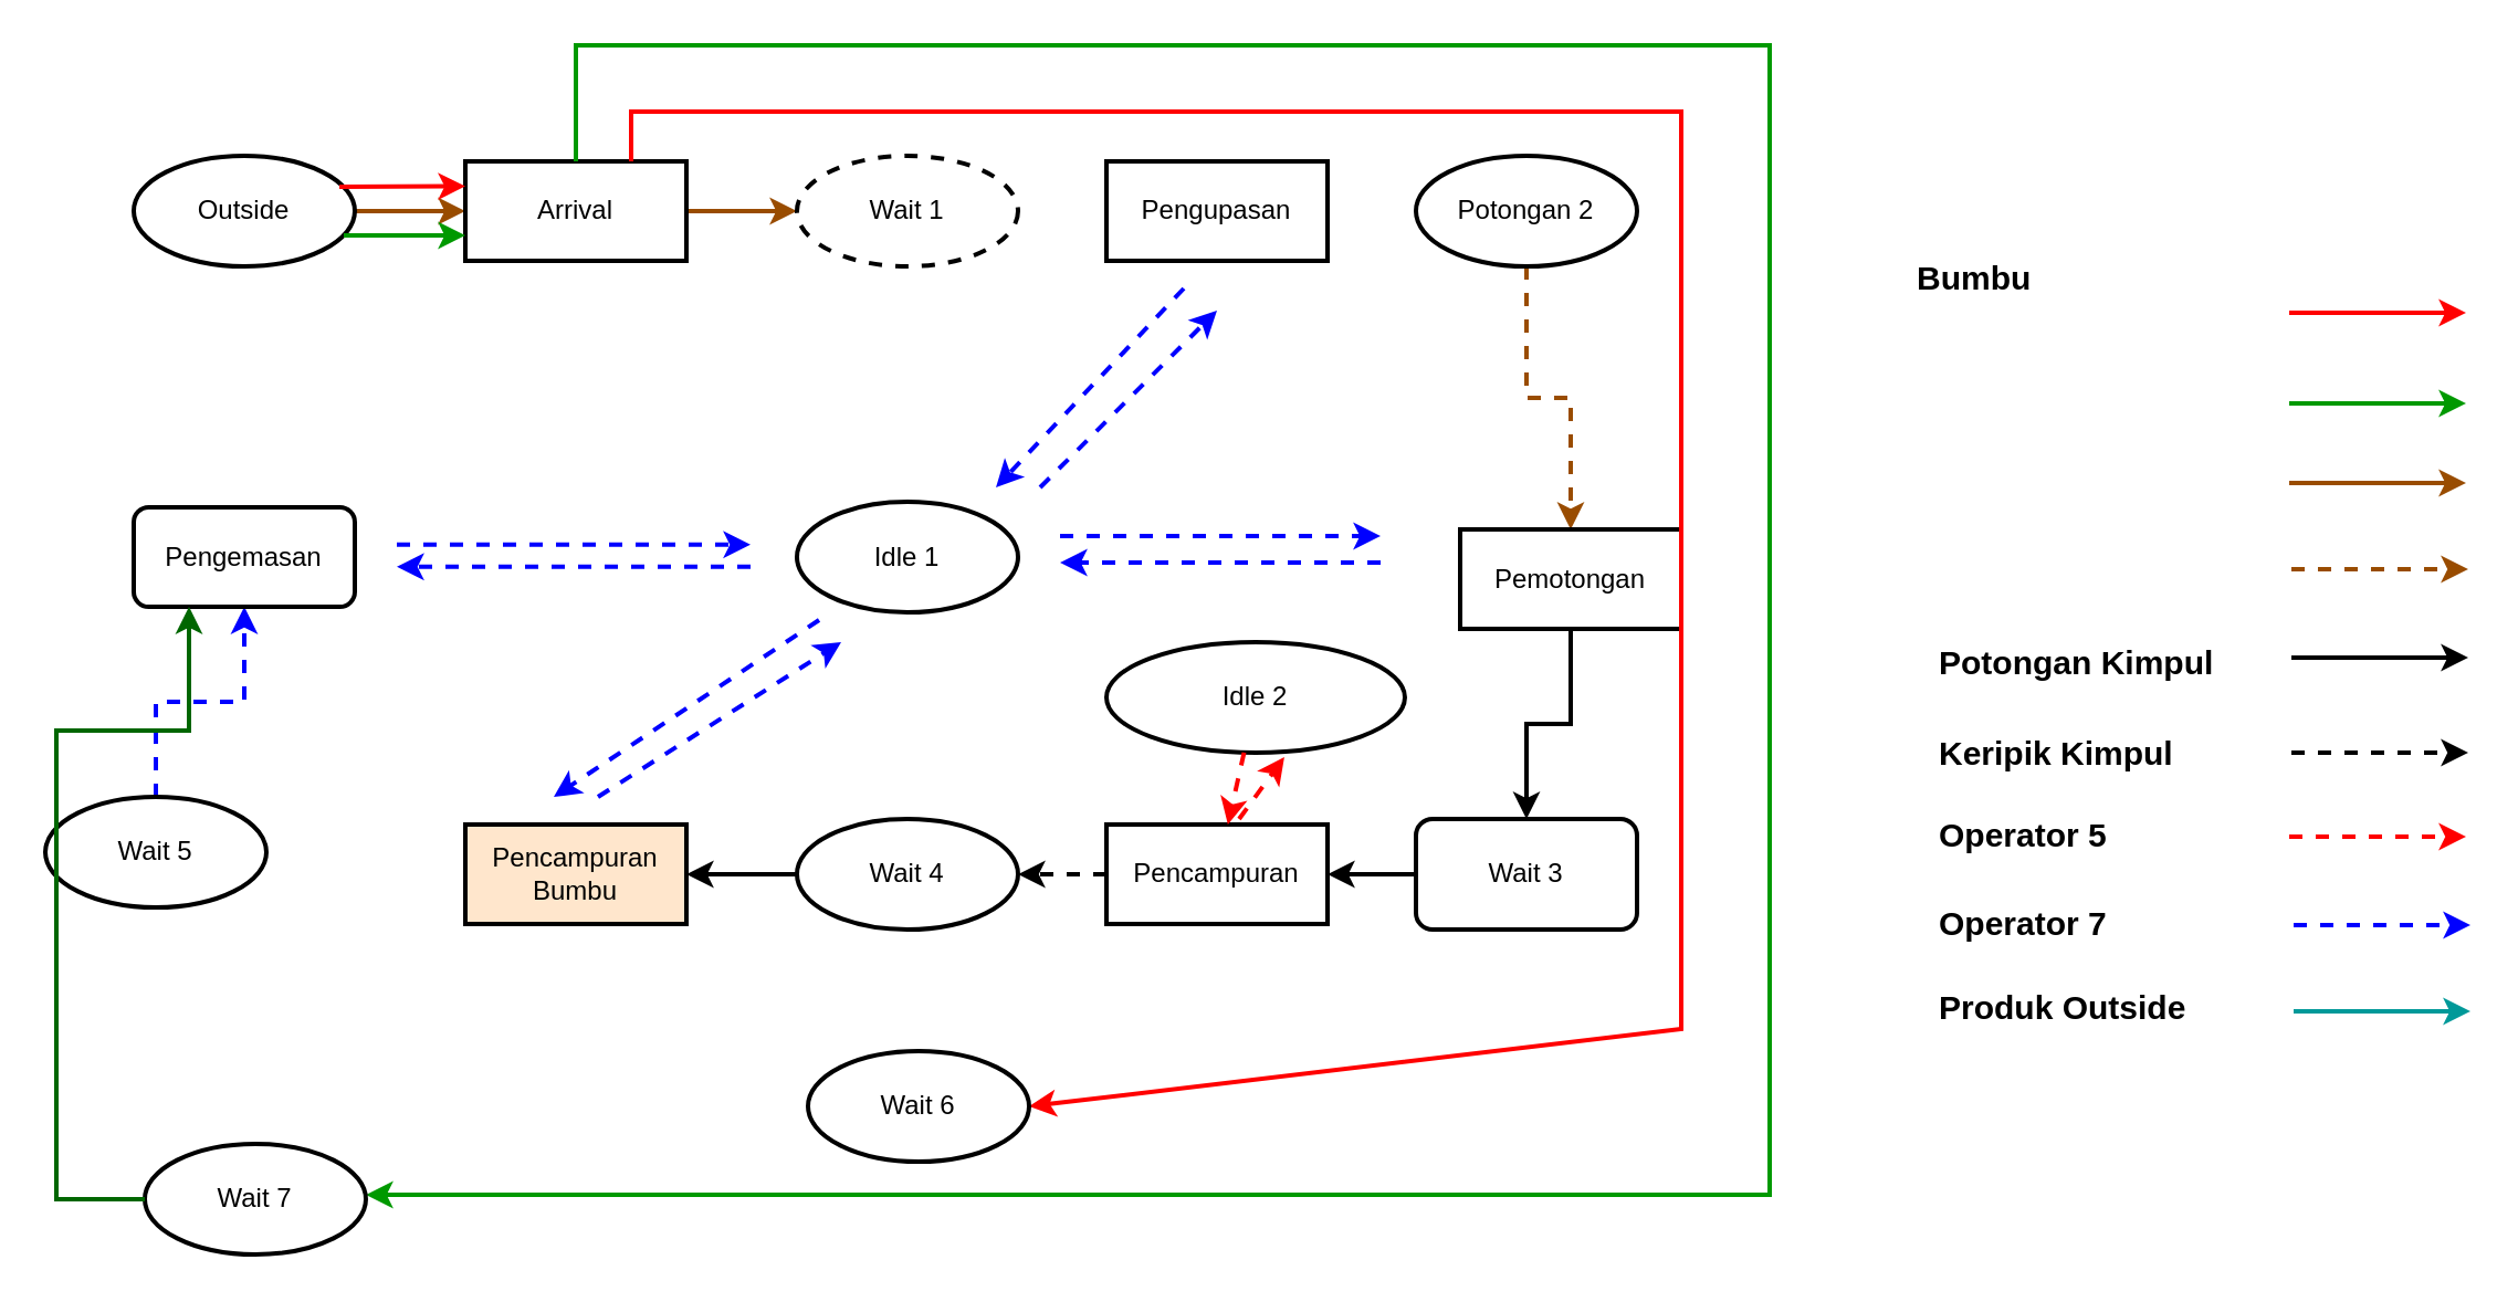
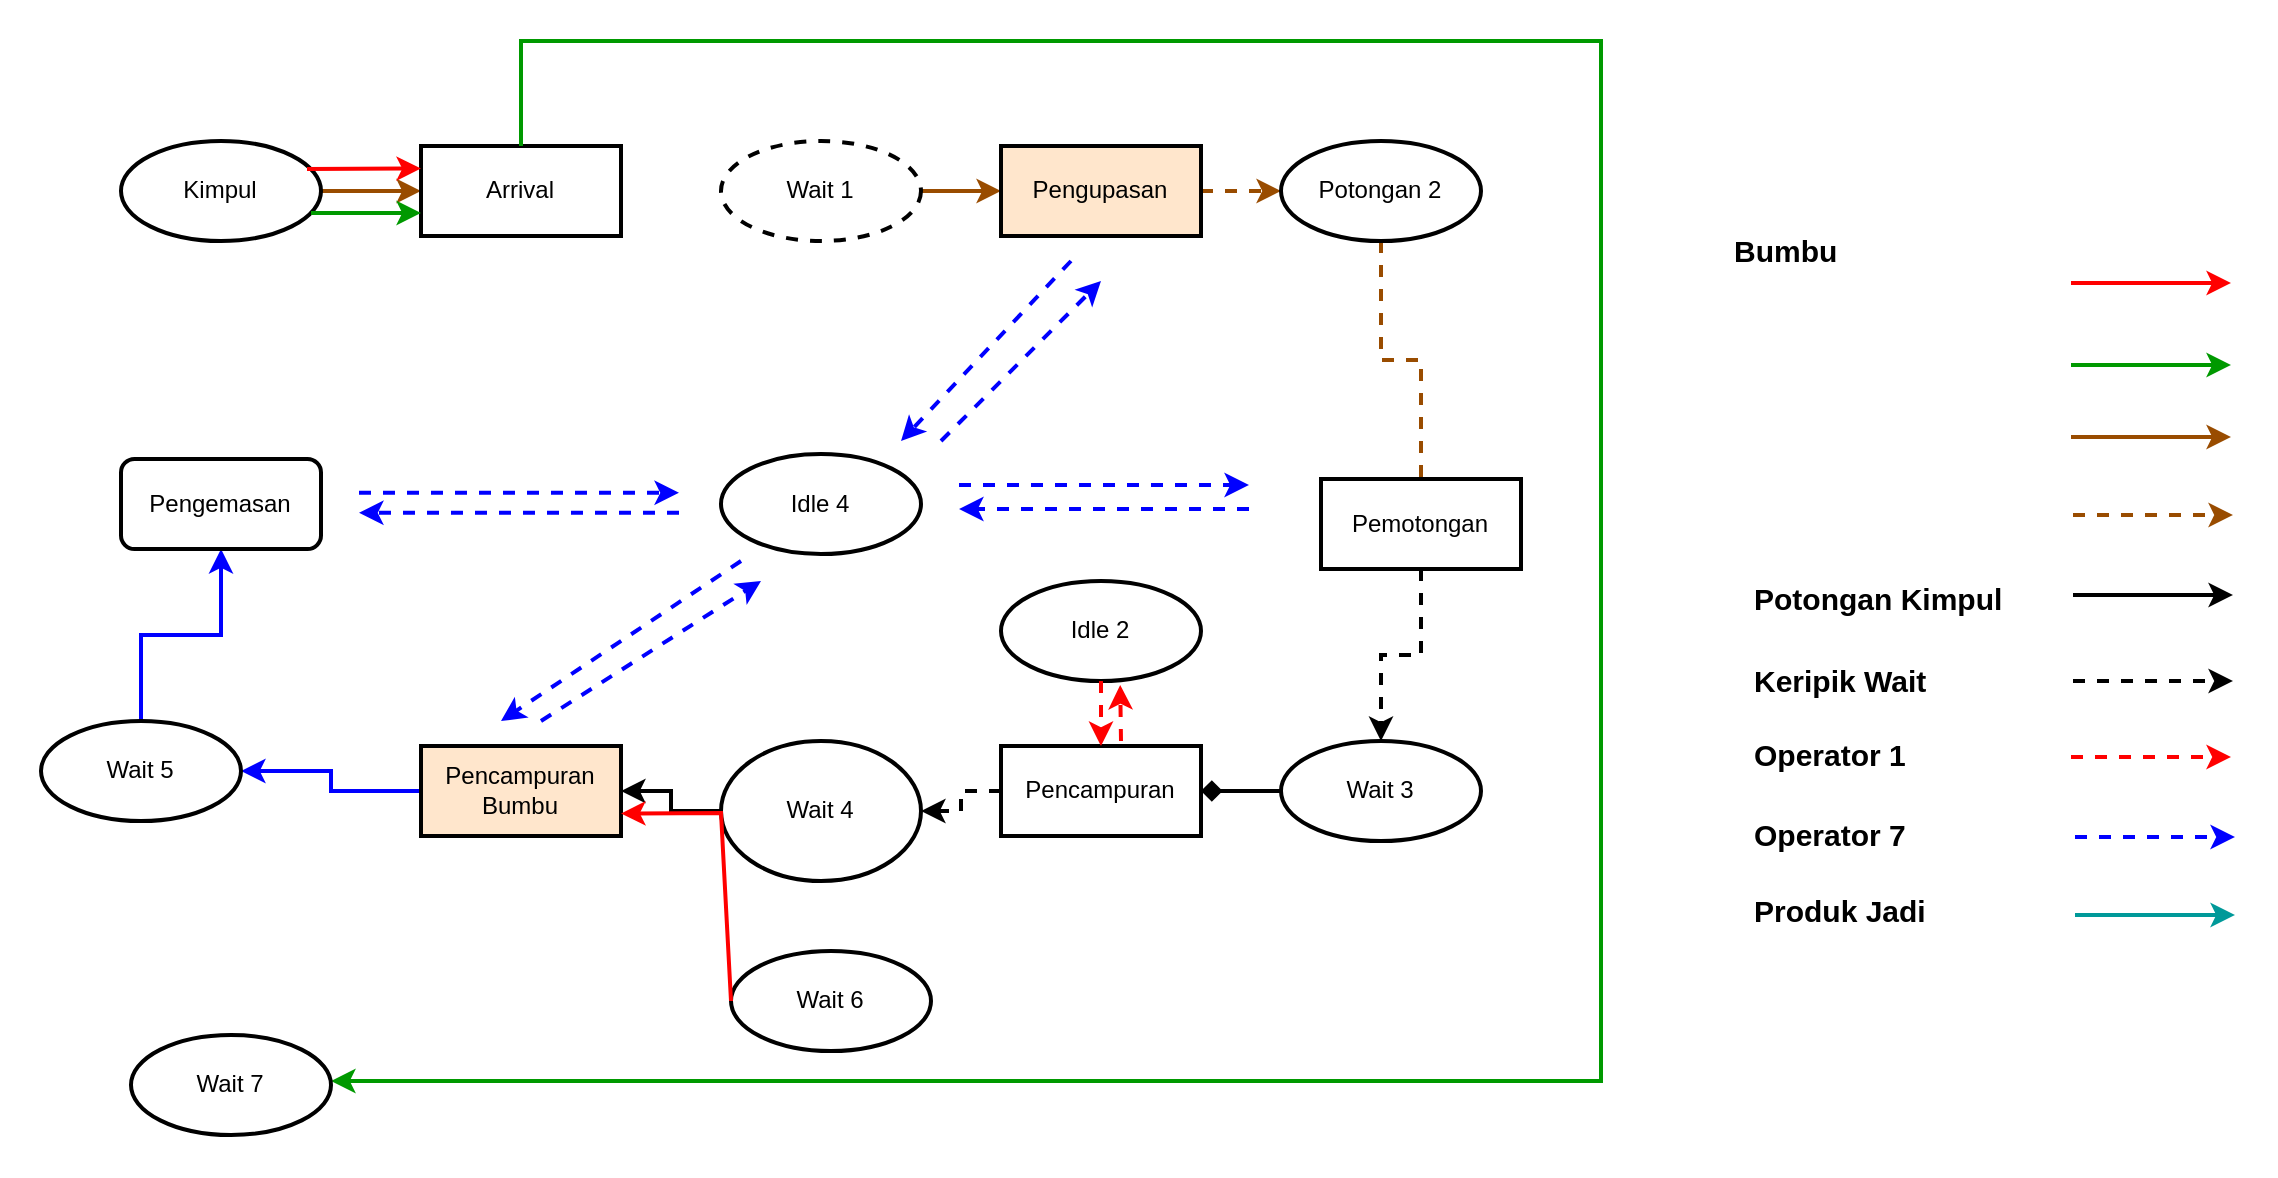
- <mxCell id="3" value="Outside" style="ellipse;whiteSpace=wrap;html=1;strokeWidth=2;" parent="1" vertex="1"><mxGeometry x="60" y="70" width="100" height="50" as="geometry" /></mxCell>
+ <mxCell id="3" value="Kimpul" style="ellipse;whiteSpace=wrap;html=1;strokeWidth=2;" parent="1" vertex="1"><mxGeometry x="60" y="70" width="100" height="50" as="geometry" /></mxCell>
- <mxCell id="4" style="edgeStyle=orthogonalEdgeStyle;rounded=0;orthogonalLoop=1;jettySize=auto;html=1;entryX=0;entryY=0.5;entryDx=0;entryDy=0;strokeColor=#994C00;strokeWidth=2;" parent="1" source="5" target="7" edge="1"><mxGeometry relative="1" as="geometry" /></mxCell>
+ <mxCell id="6" style="edgeStyle=orthogonalEdgeStyle;rounded=0;orthogonalLoop=1;jettySize=auto;html=1;entryX=0;entryY=0.5;entryDx=0;entryDy=0;strokeColor=#994C00;strokeWidth=2;" parent="1" source="7" target="13" edge="1"><mxGeometry relative="1" as="geometry" /></mxCell>
- <mxCell id="13" value="Pengupasan" style="rounded=0;whiteSpace=wrap;html=1;strokeWidth=2;" parent="1" vertex="1"><mxGeometry x="500" y="72.5" width="100" height="45" as="geometry" /></mxCell>
+ <mxCell id="13" value="Pengupasan" style="rounded=0;whiteSpace=wrap;html=1;strokeWidth=2;fillColor=#ffe6cc;" parent="1" vertex="1"><mxGeometry x="500" y="72.5" width="100" height="45" as="geometry" /></mxCell>
+ <mxCell id="12" style="edgeStyle=orthogonalEdgeStyle;rounded=0;orthogonalLoop=1;jettySize=auto;html=1;entryX=0;entryY=0.5;entryDx=0;entryDy=0;dashed=1;strokeColor=#994C00;strokeWidth=2;" parent="1" source="13" target="15" edge="1"><mxGeometry relative="1" as="geometry" /></mxCell>
- <mxCell id="37" value="" style="endArrow=classic;html=1;rounded=0;exitX=0.75;exitY=0;exitDx=0;exitDy=0;strokeColor=#FF0000;entryX=1;entryY=0.5;entryDx=0;entryDy=0;strokeWidth=2;" edge="1" parent="1" source="5" target="39"><mxGeometry width="50" height="50" relative="1" as="geometry"><mxPoint x="440" y="260" as="sourcePoint" /><mxPoint x="470" y="470" as="targetPoint" /><Array as="points"><mxPoint x="285" y="50" /><mxPoint x="760" y="50" /><mxPoint x="760" y="465" /></Array></mxGeometry></mxCell>
- <mxCell id="14" style="edgeStyle=orthogonalEdgeStyle;rounded=0;orthogonalLoop=1;jettySize=auto;html=1;entryX=0.5;entryY=0;entryDx=0;entryDy=0;dashed=1;strokeColor=#994C00;strokeWidth=2;" parent="1" source="15" target="17" edge="1"><mxGeometry relative="1" as="geometry" /></mxCell>
+ <mxCell id="14" style="edgeStyle=orthogonalEdgeStyle;rounded=0;orthogonalLoop=1;jettySize=auto;html=1;entryX=0.5;entryY=0;entryDx=0;entryDy=0;dashed=1;strokeColor=#994C00;strokeWidth=2;endArrow=none;" parent="1" source="15" target="17" edge="1"><mxGeometry relative="1" as="geometry" /></mxCell>
- <mxCell id="25" value="Idle 1" style="ellipse;whiteSpace=wrap;html=1;strokeWidth=2;" parent="1" vertex="1"><mxGeometry x="360" y="226.5" width="100" height="50" as="geometry" /></mxCell>
+ <mxCell id="25" value="Idle 4" style="ellipse;whiteSpace=wrap;html=1;strokeWidth=2;" parent="1" vertex="1"><mxGeometry x="360" y="226.5" width="100" height="50" as="geometry" /></mxCell>
- <mxCell id="28" value="Idle 2" style="ellipse;whiteSpace=wrap;html=1;strokeWidth=2;" parent="1" vertex="1"><mxGeometry x="500" y="290" width="135" height="50" as="geometry" /></mxCell>
+ <mxCell id="28" value="Idle 2" style="ellipse;whiteSpace=wrap;html=1;strokeWidth=2;" parent="1" vertex="1"><mxGeometry x="500" y="290" width="100" height="50" as="geometry" /></mxCell>
- <mxCell id="22" style="edgeStyle=orthogonalEdgeStyle;rounded=0;orthogonalLoop=1;jettySize=auto;html=1;entryX=0.5;entryY=1;entryDx=0;entryDy=0;strokeColor=#0000FF;strokeWidth=2;dashed=1;" parent="1" source="23" target="24" edge="1"><mxGeometry relative="1" as="geometry" /></mxCell>
+ <mxCell id="22" style="edgeStyle=orthogonalEdgeStyle;rounded=0;orthogonalLoop=1;jettySize=auto;html=1;entryX=0.5;entryY=1;entryDx=0;entryDy=0;strokeColor=#0000FF;strokeWidth=2;" parent="1" source="23" target="24" edge="1"><mxGeometry relative="1" as="geometry" /></mxCell>
- <mxCell id="16" style="edgeStyle=orthogonalEdgeStyle;rounded=0;orthogonalLoop=1;jettySize=auto;html=1;entryX=0.5;entryY=0;entryDx=0;entryDy=0;strokeWidth=2;" parent="1" source="17" target="9" edge="1"><mxGeometry relative="1" as="geometry" /></mxCell>
+ <mxCell id="16" style="edgeStyle=orthogonalEdgeStyle;rounded=0;orthogonalLoop=1;jettySize=auto;html=1;entryX=0.5;entryY=0;entryDx=0;entryDy=0;strokeWidth=2;dashed=1;" parent="1" source="17" target="9" edge="1"><mxGeometry relative="1" as="geometry" /></mxCell>
- <mxCell id="55" value="&lt;div align=&quot;left&quot;&gt;&lt;font style=&quot;font-size: 15px;&quot;&gt;&lt;b&gt;Keripik Kimpul&lt;/b&gt;&lt;/font&gt;&lt;br&gt;&lt;/div&gt;" style="text;html=1;strokeColor=none;fillColor=none;align=left;verticalAlign=middle;whiteSpace=wrap;rounded=0;" vertex="1" parent="1"><mxGeometry x="875" y="325" width="150" height="30" as="geometry" /></mxCell>
+ <mxCell id="55" value="&lt;div align=&quot;left&quot;&gt;&lt;font style=&quot;font-size: 15px;&quot;&gt;&lt;b&gt;Keripik Wait&lt;/b&gt;&lt;/font&gt;&lt;br&gt;&lt;/div&gt;" style="text;html=1;strokeColor=none;fillColor=none;align=left;verticalAlign=middle;whiteSpace=wrap;rounded=0;" vertex="1" parent="1"><mxGeometry x="875" y="325" width="150" height="30" as="geometry" /></mxCell>
- <mxCell id="57" value="&lt;div align=&quot;left&quot;&gt;&lt;font style=&quot;font-size: 15px;&quot;&gt;&lt;b&gt;Operator 5&lt;br&gt;&lt;/b&gt;&lt;/font&gt;&lt;/div&gt;" style="text;html=1;strokeColor=none;fillColor=none;align=left;verticalAlign=middle;whiteSpace=wrap;rounded=0;" vertex="1" parent="1"><mxGeometry x="875" y="362" width="150" height="30" as="geometry" /></mxCell>
+ <mxCell id="57" value="&lt;div align=&quot;left&quot;&gt;&lt;font style=&quot;font-size: 15px;&quot;&gt;&lt;b&gt;Operator 1&lt;br&gt;&lt;/b&gt;&lt;/font&gt;&lt;/div&gt;" style="text;html=1;strokeColor=none;fillColor=none;align=left;verticalAlign=middle;whiteSpace=wrap;rounded=0;" vertex="1" parent="1"><mxGeometry x="875" y="362" width="150" height="30" as="geometry" /></mxCell>
+ <mxCell id="20" style="edgeStyle=orthogonalEdgeStyle;rounded=0;orthogonalLoop=1;jettySize=auto;html=1;entryX=1;entryY=0.5;entryDx=0;entryDy=0;strokeColor=#0000FF;strokeWidth=2;" parent="1" source="21" target="23" edge="1"><mxGeometry relative="1" as="geometry" /></mxCell>
- <mxCell id="11" value="Wait 4" style="ellipse;whiteSpace=wrap;html=1;strokeWidth=2;" parent="1" vertex="1"><mxGeometry x="360" y="370" width="100" height="50" as="geometry" /></mxCell>
+ <mxCell id="11" value="Wait 4" style="ellipse;whiteSpace=wrap;html=1;strokeWidth=2;" parent="1" vertex="1"><mxGeometry x="360" y="370" width="100" height="70" as="geometry" /></mxCell>
- <mxCell id="8" style="edgeStyle=orthogonalEdgeStyle;rounded=0;orthogonalLoop=1;jettySize=auto;html=1;entryX=1;entryY=0.5;entryDx=0;entryDy=0;strokeWidth=2;" parent="1" source="9" target="19" edge="1"><mxGeometry relative="1" as="geometry" /></mxCell>
+ <mxCell id="8" style="edgeStyle=orthogonalEdgeStyle;rounded=0;orthogonalLoop=1;jettySize=auto;html=1;entryX=1;entryY=0.5;entryDx=0;entryDy=0;strokeWidth=2;endArrow=diamond;" parent="1" source="9" target="19" edge="1"><mxGeometry relative="1" as="geometry" /></mxCell>
- <mxCell id="9" value="Wait 3" style="whiteSpace=wrap;html=1;strokeWidth=2;rounded=1;" parent="1" vertex="1"><mxGeometry x="640" y="370" width="100" height="50" as="geometry" /></mxCell>
+ <mxCell id="9" value="Wait 3" style="ellipse;whiteSpace=wrap;html=1;strokeWidth=2;" parent="1" vertex="1"><mxGeometry x="640" y="370" width="100" height="50" as="geometry" /></mxCell>
- <mxCell id="44" value="" style="endArrow=classic;html=1;rounded=0;strokeColor=#006600;exitX=0;exitY=0.5;exitDx=0;exitDy=0;entryX=0.25;entryY=1;entryDx=0;entryDy=0;strokeWidth=2;" edge="1" parent="1" source="43" target="24"><mxGeometry width="50" height="50" relative="1" as="geometry"><mxPoint x="215" y="480" as="sourcePoint" /><mxPoint x="85" y="280" as="targetPoint" /><Array as="points"><mxPoint x="25" y="542" /><mxPoint x="25" y="330" /><mxPoint x="85" y="330" /></Array></mxGeometry></mxCell>
+ <mxCell id="40" value="" style="endArrow=classic;html=1;rounded=0;strokeColor=#FF0000;entryX=1;entryY=0.75;entryDx=0;entryDy=0;exitX=0;exitY=0.5;exitDx=0;exitDy=0;strokeWidth=2;" edge="1" parent="1" source="39" target="21"><mxGeometry width="50" height="50" relative="1" as="geometry"><mxPoint x="440" y="440" as="sourcePoint" /><mxPoint x="490" y="390" as="targetPoint" /><Array as="points"><mxPoint x="360" y="406" /></Array></mxGeometry></mxCell>
- <mxCell id="59" value="&lt;div align=&quot;left&quot;&gt;&lt;font style=&quot;font-size: 15px;&quot;&gt;&lt;b&gt;Produk Outside&lt;br&gt;&lt;/b&gt;&lt;/font&gt;&lt;/div&gt;" style="text;html=1;strokeColor=none;fillColor=none;align=left;verticalAlign=middle;whiteSpace=wrap;rounded=0;" vertex="1" parent="1"><mxGeometry x="875" y="440" width="150" height="30" as="geometry" /></mxCell>
+ <mxCell id="59" value="&lt;div align=&quot;left&quot;&gt;&lt;font style=&quot;font-size: 15px;&quot;&gt;&lt;b&gt;Produk Jadi&lt;br&gt;&lt;/b&gt;&lt;/font&gt;&lt;/div&gt;" style="text;html=1;strokeColor=none;fillColor=none;align=left;verticalAlign=middle;whiteSpace=wrap;rounded=0;" vertex="1" parent="1"><mxGeometry x="875" y="440" width="150" height="30" as="geometry" /></mxCell>
